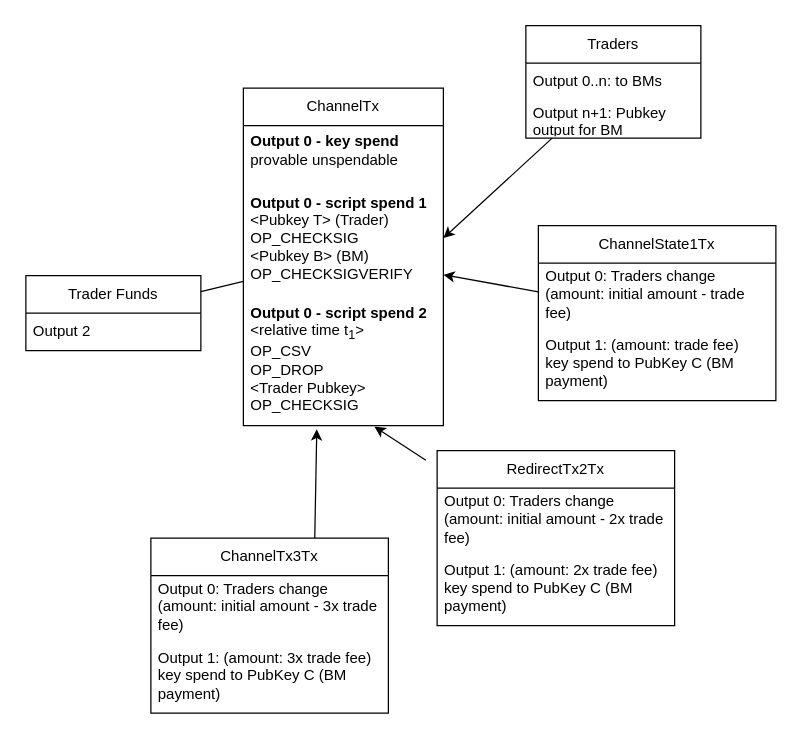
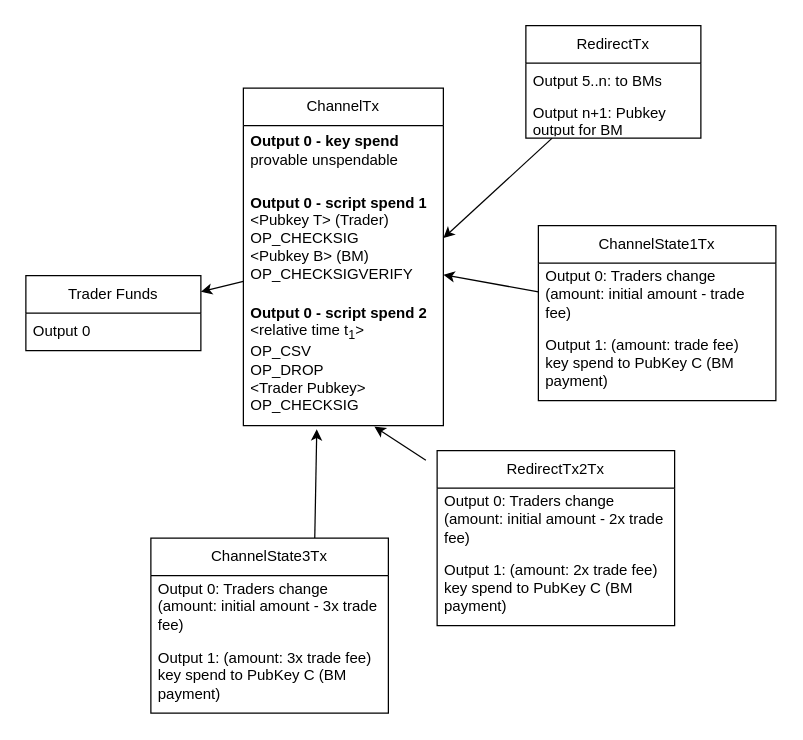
- <mxCell id="9" value="Traders" style="swimlane;fontStyle=0;childLayout=stackLayout;horizontal=1;startSize=30;horizontalStack=0;resizeParent=1;resizeParentMax=0;resizeLast=0;collapsible=1;marginBottom=0;whiteSpace=wrap;html=1;" parent="1" vertex="1"><mxGeometry x="420" y="20" width="140" height="90" as="geometry" /></mxCell>
+ <mxCell id="9" value="RedirectTx" style="swimlane;fontStyle=0;childLayout=stackLayout;horizontal=1;startSize=30;horizontalStack=0;resizeParent=1;resizeParentMax=0;resizeLast=0;collapsible=1;marginBottom=0;whiteSpace=wrap;html=1;" parent="1" vertex="1"><mxGeometry x="420" y="20" width="140" height="90" as="geometry" /></mxCell>
- <mxCell id="10" value="Output 0..n: to BMs" style="text;strokeColor=none;fillColor=none;align=left;verticalAlign=middle;spacingLeft=4;spacingRight=4;overflow=hidden;points=[[0,0.5],[1,0.5]];portConstraint=eastwest;rotatable=0;whiteSpace=wrap;html=1;" parent="9" vertex="1"><mxGeometry y="30" width="140" height="30" as="geometry" /></mxCell>
+ <mxCell id="10" value="Output 5..n: to BMs" style="text;strokeColor=none;fillColor=none;align=left;verticalAlign=middle;spacingLeft=4;spacingRight=4;overflow=hidden;points=[[0,0.5],[1,0.5]];portConstraint=eastwest;rotatable=0;whiteSpace=wrap;html=1;" parent="9" vertex="1"><mxGeometry y="30" width="140" height="30" as="geometry" /></mxCell>
- <mxCell id="4" style="rounded=0;orthogonalLoop=1;jettySize=auto;html=1;endArrow=none;" parent="1" source="5" target="2" edge="1"><mxGeometry relative="1" as="geometry" /></mxCell>
+ <mxCell id="4" style="rounded=0;orthogonalLoop=1;jettySize=auto;html=1;" parent="1" source="5" target="2" edge="1"><mxGeometry relative="1" as="geometry" /></mxCell>
- <mxCell id="3" value="Output 2" style="text;strokeColor=none;fillColor=none;align=left;verticalAlign=middle;spacingLeft=4;spacingRight=4;overflow=hidden;points=[[0,0.5],[1,0.5]];portConstraint=eastwest;rotatable=0;whiteSpace=wrap;html=1;" parent="2" vertex="1"><mxGeometry y="30" width="140" height="30" as="geometry" /></mxCell>
+ <mxCell id="3" value="Output 0" style="text;strokeColor=none;fillColor=none;align=left;verticalAlign=middle;spacingLeft=4;spacingRight=4;overflow=hidden;points=[[0,0.5],[1,0.5]];portConstraint=eastwest;rotatable=0;whiteSpace=wrap;html=1;" parent="2" vertex="1"><mxGeometry y="30" width="140" height="30" as="geometry" /></mxCell>
- <mxCell id="19" value="ChannelTx3Tx" style="swimlane;fontStyle=0;childLayout=stackLayout;horizontal=1;startSize=30;horizontalStack=0;resizeParent=1;resizeParentMax=0;resizeLast=0;collapsible=1;marginBottom=0;whiteSpace=wrap;html=1;" vertex="1" parent="1"><mxGeometry x="120" y="430" width="190" height="140" as="geometry" /></mxCell>
+ <mxCell id="19" value="ChannelState3Tx" style="swimlane;fontStyle=0;childLayout=stackLayout;horizontal=1;startSize=30;horizontalStack=0;resizeParent=1;resizeParentMax=0;resizeLast=0;collapsible=1;marginBottom=0;whiteSpace=wrap;html=1;" vertex="1" parent="1"><mxGeometry x="120" y="430" width="190" height="140" as="geometry" /></mxCell>
